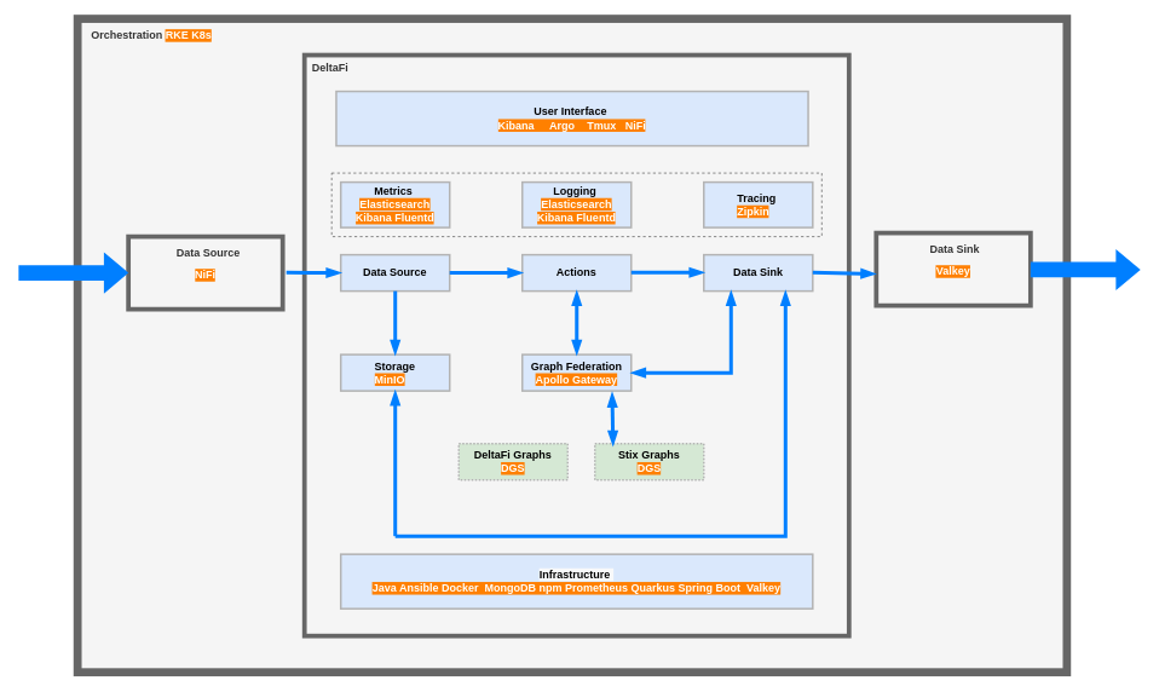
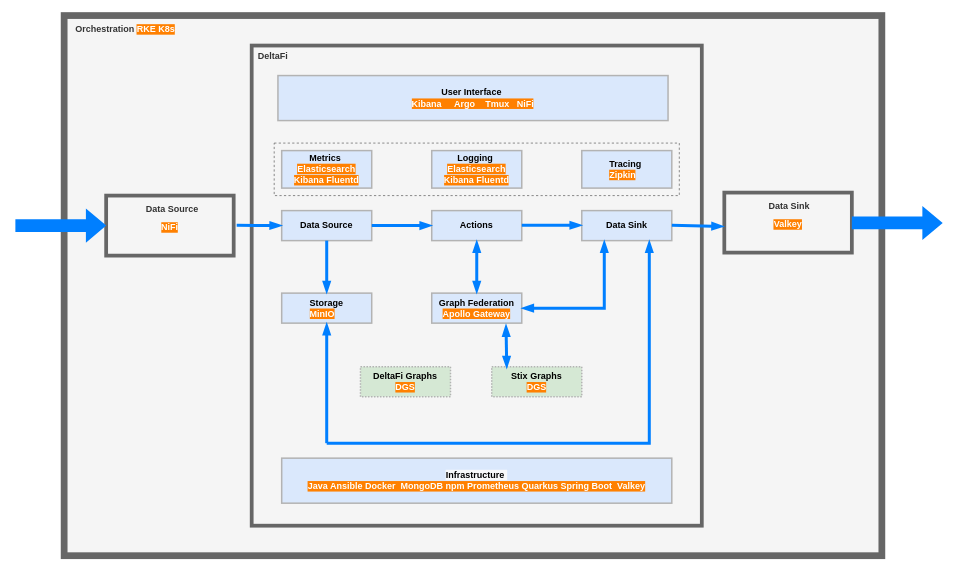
- <mxCell id="11" value="DeltaFi Graphs&lt;br&gt;&lt;span style=&quot;color: rgb(255 , 255 , 255) ; text-align: left ; background-color: rgb(255 , 128 , 0)&quot;&gt;DGS&lt;/span&gt;" style="rounded=0;whiteSpace=wrap;html=1;dashed=1;dashPattern=1 1;fillColor=#d5e8d4;fontStyle=1;strokeWidth=2;strokeColor=#B3B3B3;" parent="1" vertex="1"><mxGeometry x="505" y="488" width="120" height="40" as="geometry" /></mxCell>
+ <mxCell id="11" value="DeltaFi Graphs&lt;br&gt;&lt;span style=&quot;color: rgb(255 , 255 , 255) ; text-align: left ; background-color: rgb(255 , 128 , 0)&quot;&gt;DGS&lt;/span&gt;" style="rounded=0;whiteSpace=wrap;html=1;dashed=1;dashPattern=1 1;fillColor=#d5e8d4;fontStyle=1;strokeWidth=2;strokeColor=#B3B3B3;" parent="1" vertex="1"><mxGeometry x="480" y="488" width="120" height="40" as="geometry" /></mxCell>
